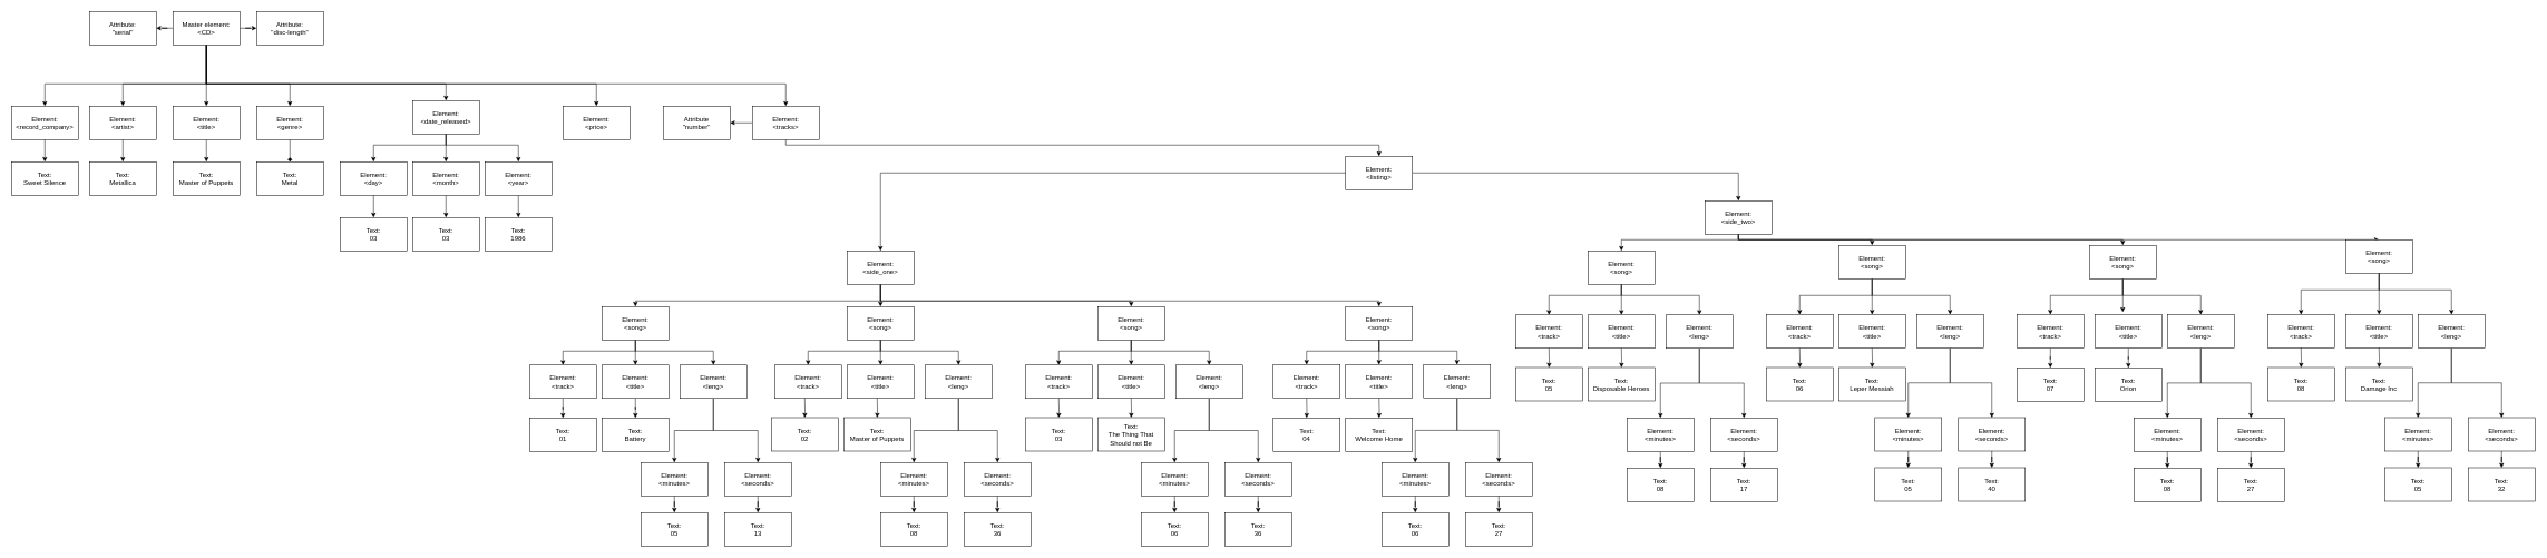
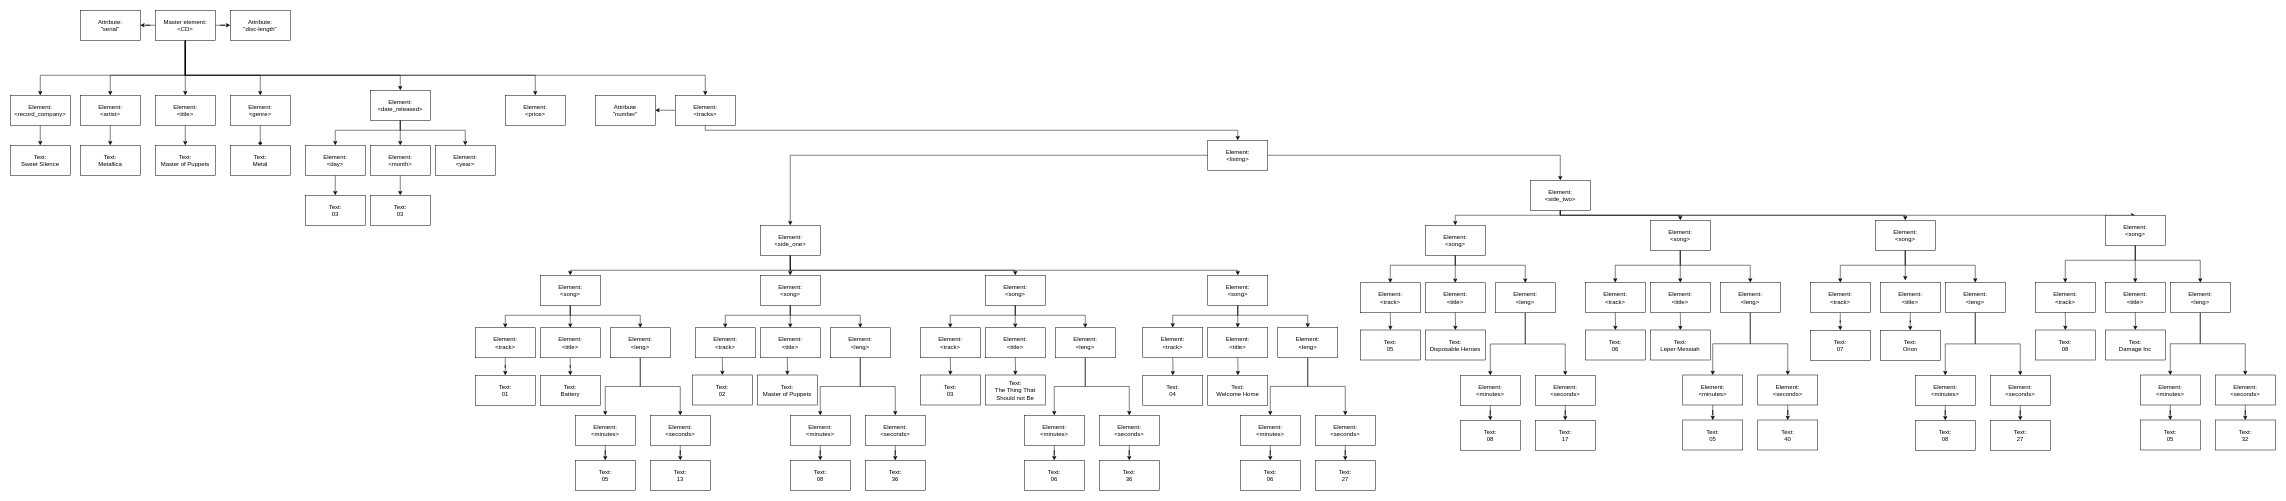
- <mxCell id="92" value="" style="edgeStyle=orthogonalEdgeStyle;rounded=0;orthogonalLoop=1;jettySize=auto;html=1;" edge="1" parent="1" source="93" target="132"><mxGeometry relative="1" as="geometry" /></mxCell>
- <mxCell id="132" value="Text:&lt;br&gt;1986" style="rounded=0;whiteSpace=wrap;html=1;" vertex="1" parent="1"><mxGeometry x="870" y="390" width="120" height="60" as="geometry" /></mxCell>
